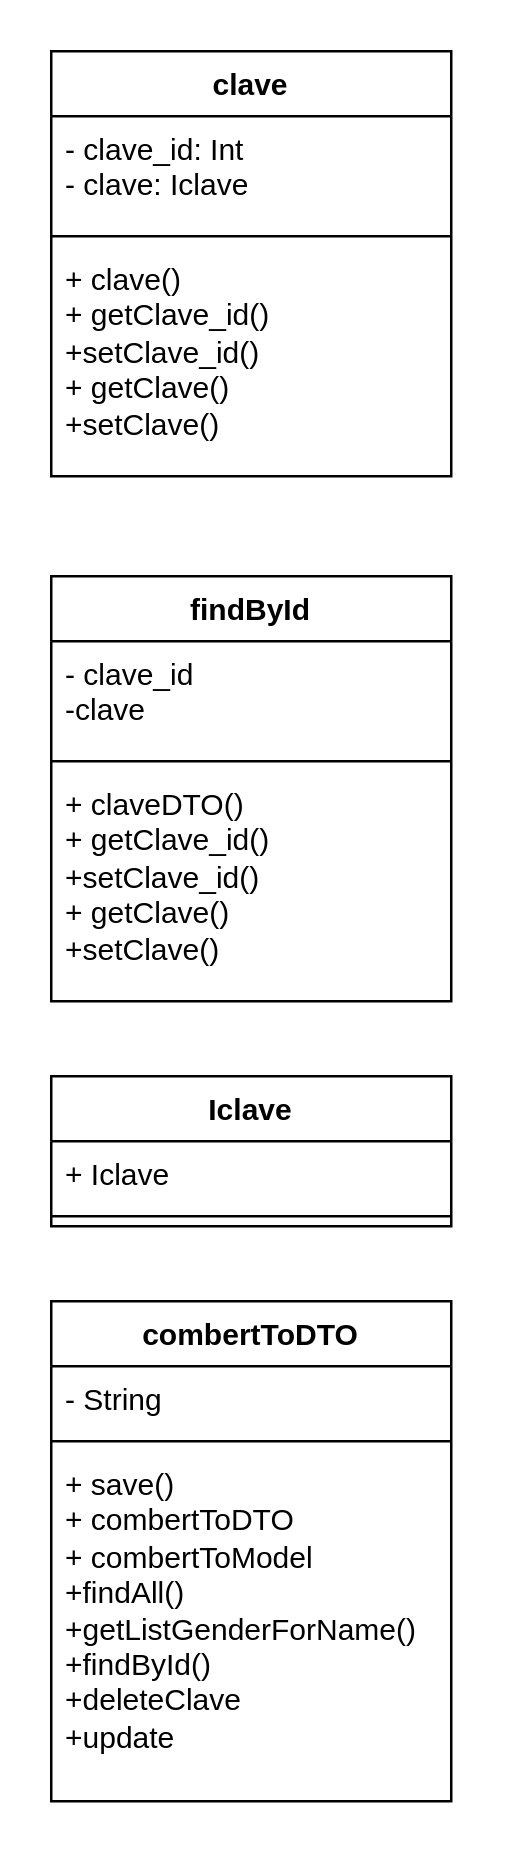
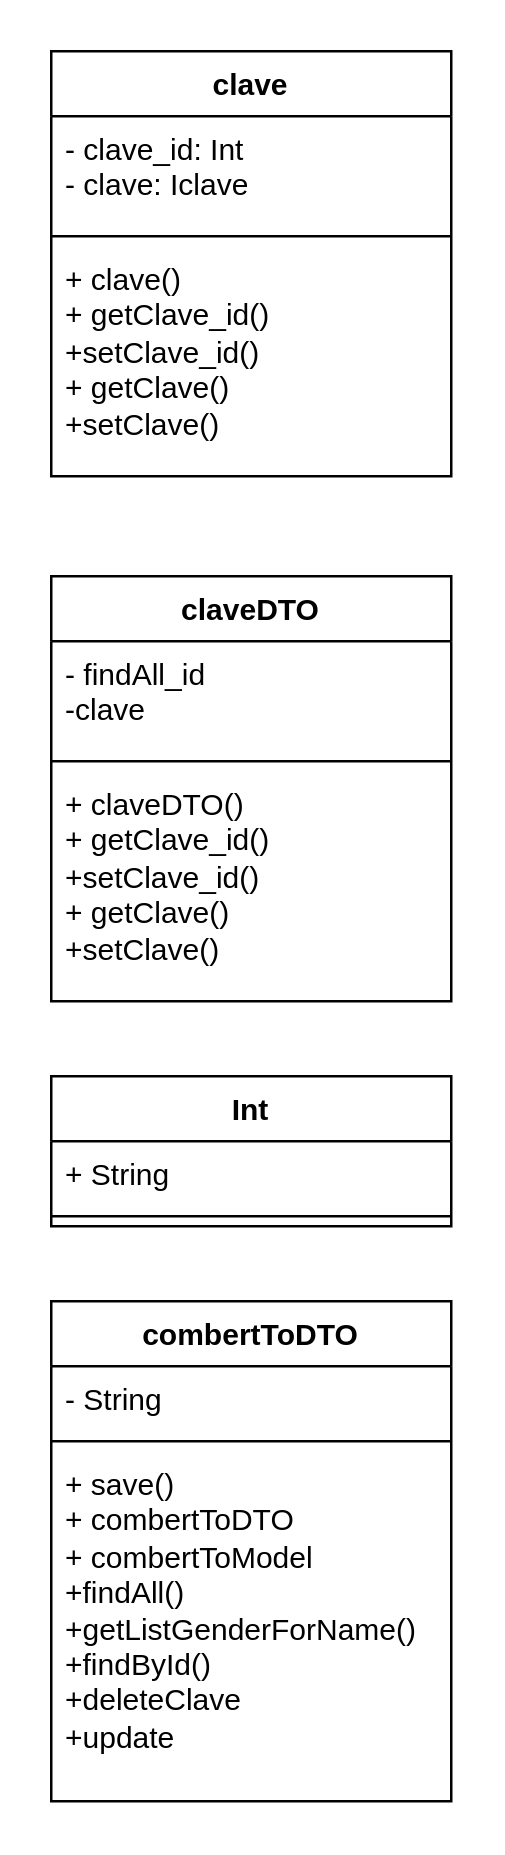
- <mxCell id="6" value="findById" style="swimlane;fontStyle=1;align=center;verticalAlign=top;childLayout=stackLayout;horizontal=1;startSize=26;horizontalStack=0;resizeParent=1;resizeParentMax=0;resizeLast=0;collapsible=1;marginBottom=0;whiteSpace=wrap;html=1;" vertex="1" parent="1"><mxGeometry x="20" y="230" width="160" height="170" as="geometry" /></mxCell>
+ <mxCell id="6" value="claveDTO" style="swimlane;fontStyle=1;align=center;verticalAlign=top;childLayout=stackLayout;horizontal=1;startSize=26;horizontalStack=0;resizeParent=1;resizeParentMax=0;resizeLast=0;collapsible=1;marginBottom=0;whiteSpace=wrap;html=1;" vertex="1" parent="1"><mxGeometry x="20" y="230" width="160" height="170" as="geometry" /></mxCell>
- <mxCell id="7" value="- clave_id&lt;div&gt;-clave&lt;/div&gt;" style="text;strokeColor=none;fillColor=none;align=left;verticalAlign=top;spacingLeft=4;spacingRight=4;overflow=hidden;rotatable=0;points=[[0,0.5],[1,0.5]];portConstraint=eastwest;whiteSpace=wrap;html=1;" vertex="1" parent="6"><mxGeometry y="26" width="160" height="44" as="geometry" /></mxCell>
+ <mxCell id="7" value="- findAll_id&lt;div&gt;-clave&lt;/div&gt;" style="text;strokeColor=none;fillColor=none;align=left;verticalAlign=top;spacingLeft=4;spacingRight=4;overflow=hidden;rotatable=0;points=[[0,0.5],[1,0.5]];portConstraint=eastwest;whiteSpace=wrap;html=1;" vertex="1" parent="6"><mxGeometry y="26" width="160" height="44" as="geometry" /></mxCell>
- <mxCell id="14" value="Iclave" style="swimlane;fontStyle=1;align=center;verticalAlign=top;childLayout=stackLayout;horizontal=1;startSize=26;horizontalStack=0;resizeParent=1;resizeParentMax=0;resizeLast=0;collapsible=1;marginBottom=0;whiteSpace=wrap;html=1;" vertex="1" parent="1"><mxGeometry x="20" y="430" width="160" height="60" as="geometry" /></mxCell>
+ <mxCell id="14" value="Int" style="swimlane;fontStyle=1;align=center;verticalAlign=top;childLayout=stackLayout;horizontal=1;startSize=26;horizontalStack=0;resizeParent=1;resizeParentMax=0;resizeLast=0;collapsible=1;marginBottom=0;whiteSpace=wrap;html=1;" vertex="1" parent="1"><mxGeometry x="20" y="430" width="160" height="60" as="geometry" /></mxCell>
- <mxCell id="15" value="+ Iclave" style="text;strokeColor=none;fillColor=none;align=left;verticalAlign=top;spacingLeft=4;spacingRight=4;overflow=hidden;rotatable=0;points=[[0,0.5],[1,0.5]];portConstraint=eastwest;whiteSpace=wrap;html=1;" vertex="1" parent="14"><mxGeometry y="26" width="160" height="26" as="geometry" /></mxCell>
+ <mxCell id="15" value="+ String" style="text;strokeColor=none;fillColor=none;align=left;verticalAlign=top;spacingLeft=4;spacingRight=4;overflow=hidden;rotatable=0;points=[[0,0.5],[1,0.5]];portConstraint=eastwest;whiteSpace=wrap;html=1;" vertex="1" parent="14"><mxGeometry y="26" width="160" height="26" as="geometry" /></mxCell>
